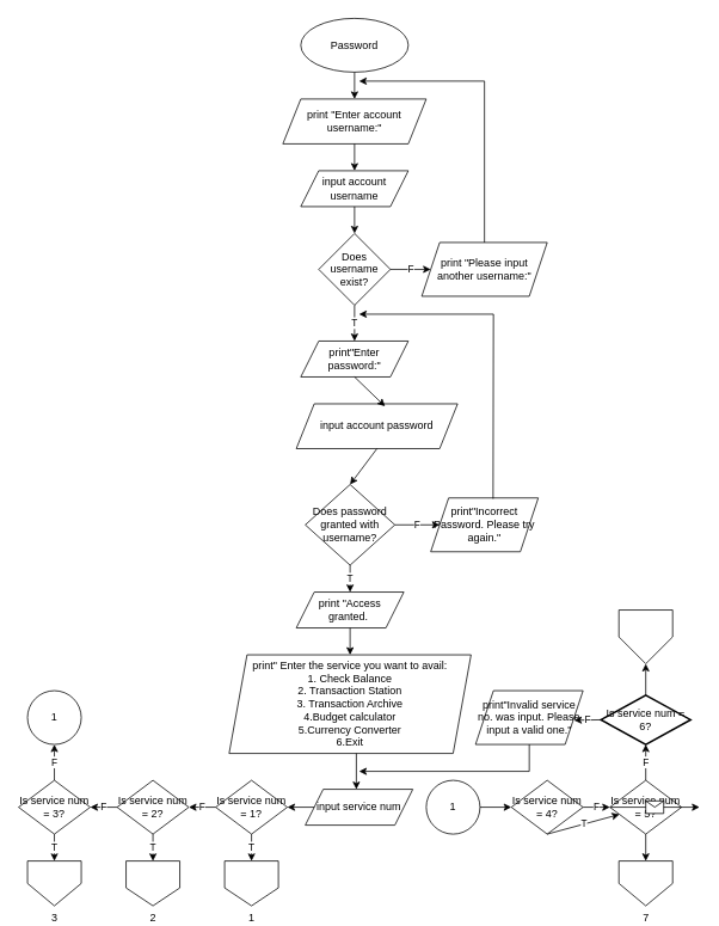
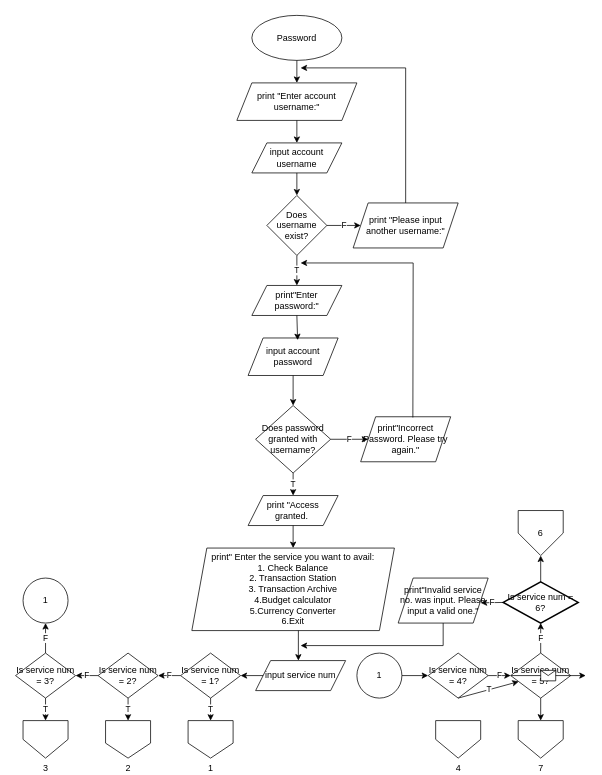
- <mxCell id="8" value="input account password" style="shape=parallelogram;perimeter=parallelogramPerimeter;whiteSpace=wrap;html=1;fixedSize=1;" vertex="1" parent="1"><mxGeometry x="330" y="450" width="180" height="50" as="geometry" /></mxCell>
+ <mxCell id="8" value="input account password" style="shape=parallelogram;perimeter=parallelogramPerimeter;whiteSpace=wrap;html=1;fixedSize=1;" vertex="1" parent="1"><mxGeometry x="330" y="450" width="120" height="50" as="geometry" /></mxCell>
+ <mxCell id="61" value="6" style="text;html=1;align=center;verticalAlign=middle;whiteSpace=wrap;rounded=0;" vertex="1" parent="1"><mxGeometry x="690" y="695" width="60" height="30" as="geometry" /></mxCell>
+ <mxCell id="47" value="4" style="verticalLabelPosition=bottom;verticalAlign=top;html=1;shape=offPageConnector;rounded=0;size=0.5;" vertex="1" parent="1"><mxGeometry x="580" y="960" width="60" height="50" as="geometry" /></mxCell>
